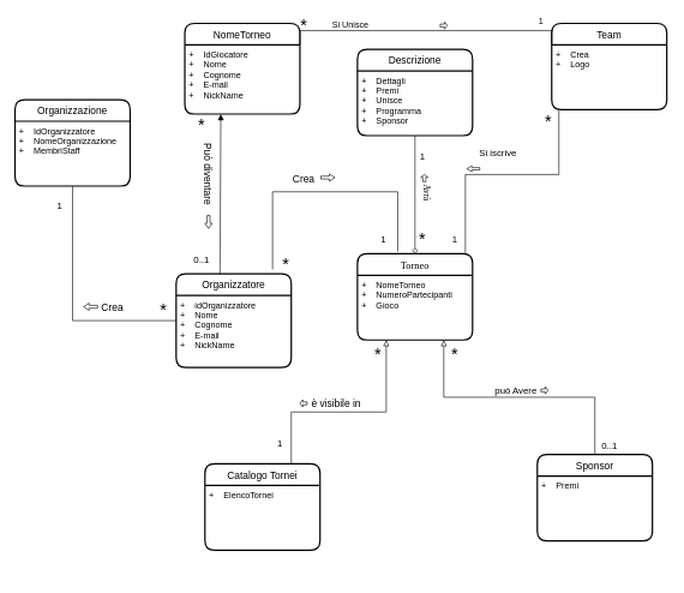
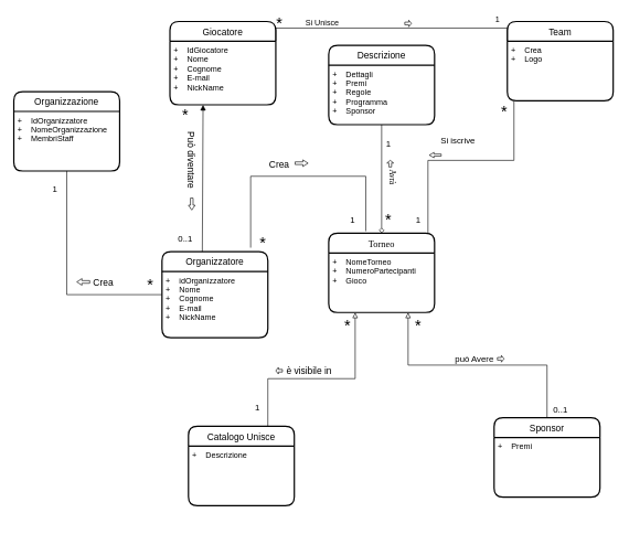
- <mxCell id="2" value="NomeTorneo" style="swimlane;childLayout=stackLayout;horizontal=1;startSize=30;horizontalStack=0;rounded=1;fontSize=14;fontStyle=0;strokeWidth=2;resizeParent=0;resizeLast=1;shadow=0;align=center;" parent="1" vertex="1"><mxGeometry x="256" y="32" width="160" height="126" as="geometry"><mxRectangle x="40" y="450" width="70" height="30" as="alternateBounds" /></mxGeometry></mxCell>
+ <mxCell id="2" value="Giocatore" style="swimlane;childLayout=stackLayout;horizontal=1;startSize=30;horizontalStack=0;rounded=1;fontSize=14;fontStyle=0;strokeWidth=2;resizeParent=0;resizeLast=1;shadow=0;align=center;" parent="1" vertex="1"><mxGeometry x="256" y="32" width="160" height="126" as="geometry"><mxRectangle x="40" y="450" width="70" height="30" as="alternateBounds" /></mxGeometry></mxCell>
- <mxCell id="39" value="+    Dettagli&#10;+    Premi&#10;+    Unisce&#10;+    Programma&#10;+    Sponsor&#10;" style="align=left;strokeColor=none;fillColor=none;spacingLeft=4;fontSize=12;verticalAlign=top;resizable=0;rotatable=0;part=1;" parent="38" vertex="1"><mxGeometry y="30" width="160" height="90" as="geometry" /></mxCell>
+ <mxCell id="39" value="+    Dettagli&#10;+    Premi&#10;+    Regole&#10;+    Programma&#10;+    Sponsor&#10;" style="align=left;strokeColor=none;fillColor=none;spacingLeft=4;fontSize=12;verticalAlign=top;resizable=0;rotatable=0;part=1;" parent="38" vertex="1"><mxGeometry y="30" width="160" height="90" as="geometry" /></mxCell>
- <mxCell id="12" value="Catalogo Tornei" style="swimlane;childLayout=stackLayout;horizontal=1;startSize=30;horizontalStack=0;rounded=1;fontSize=14;fontStyle=0;strokeWidth=2;resizeParent=0;resizeLast=1;shadow=0;align=center;" parent="1" vertex="1"><mxGeometry x="284" y="644" width="160" height="120" as="geometry"><mxRectangle x="40" y="450" width="70" height="30" as="alternateBounds" /></mxGeometry></mxCell>
+ <mxCell id="12" value="Catalogo Unisce" style="swimlane;childLayout=stackLayout;horizontal=1;startSize=30;horizontalStack=0;rounded=1;fontSize=14;fontStyle=0;strokeWidth=2;resizeParent=0;resizeLast=1;shadow=0;align=center;" parent="1" vertex="1"><mxGeometry x="284" y="644" width="160" height="120" as="geometry"><mxRectangle x="40" y="450" width="70" height="30" as="alternateBounds" /></mxGeometry></mxCell>
- <mxCell id="13" value="+    ElencoTornei" style="align=left;strokeColor=none;fillColor=none;spacingLeft=4;fontSize=12;verticalAlign=top;resizable=0;rotatable=0;part=1;" parent="12" vertex="1"><mxGeometry y="30" width="160" height="90" as="geometry" /></mxCell>
+ <mxCell id="13" value="+    Descrizione" style="align=left;strokeColor=none;fillColor=none;spacingLeft=4;fontSize=12;verticalAlign=top;resizable=0;rotatable=0;part=1;" parent="12" vertex="1"><mxGeometry y="30" width="160" height="90" as="geometry" /></mxCell>
